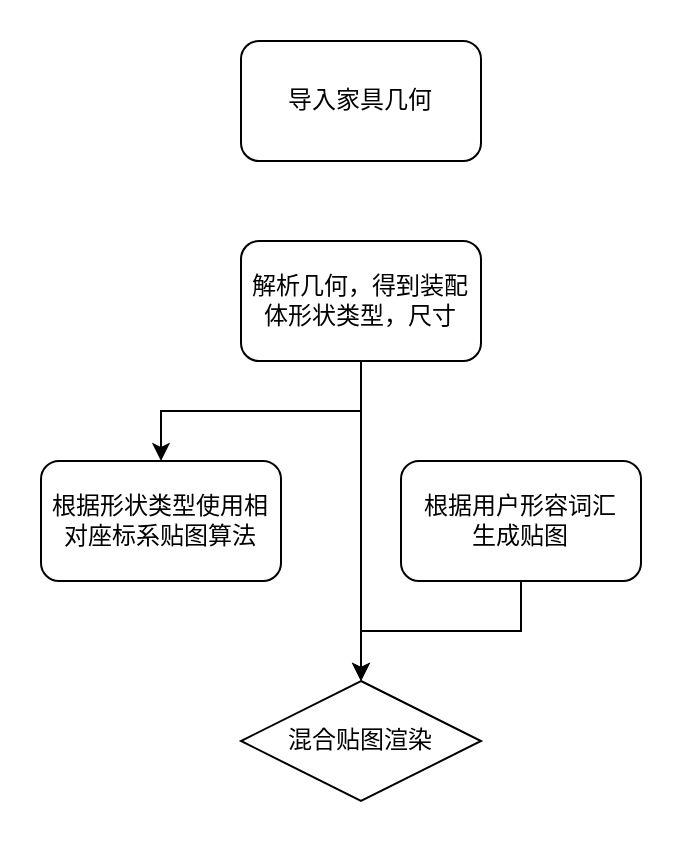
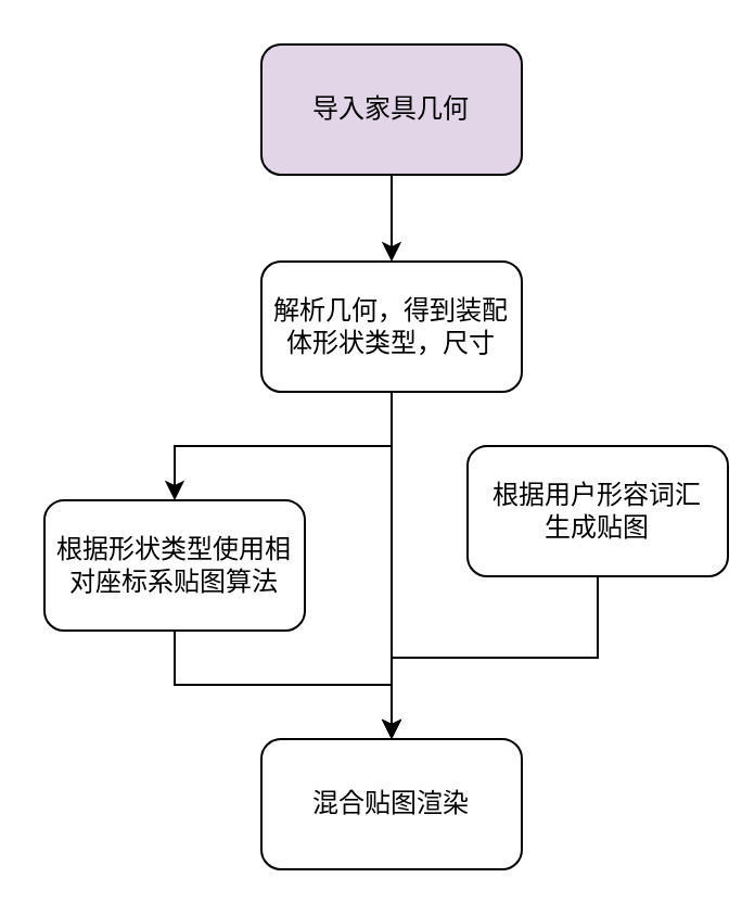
- <mxCell id="3" value="导入家具几何" style="rounded=1;whiteSpace=wrap;html=1;" vertex="1" parent="1"><mxGeometry x="120" y="20" width="120" height="60" as="geometry" /></mxCell>
+ <mxCell id="3" value="导入家具几何" style="rounded=1;whiteSpace=wrap;html=1;fillColor=#e1d5e7;" vertex="1" parent="1"><mxGeometry x="120" y="20" width="120" height="60" as="geometry" /></mxCell>
+ <mxCell id="2" style="edgeStyle=orthogonalEdgeStyle;rounded=0;orthogonalLoop=1;jettySize=auto;html=1;exitX=0.5;exitY=1;exitDx=0;exitDy=0;entryX=0.5;entryY=0;entryDx=0;entryDy=0;" edge="1" parent="1" source="3" target="5"><mxGeometry relative="1" as="geometry" /></mxCell>
- <mxCell id="7" value="根据用户形容词汇&lt;div&gt;生成贴图&lt;/div&gt;" style="rounded=1;whiteSpace=wrap;html=1;" vertex="1" parent="1"><mxGeometry x="200" y="230" width="120" height="60" as="geometry" /></mxCell>
+ <mxCell id="7" value="根据用户形容词汇&lt;div&gt;生成贴图&lt;/div&gt;" style="rounded=1;whiteSpace=wrap;html=1;" vertex="1" parent="1"><mxGeometry x="215" y="205" width="120" height="60" as="geometry" /></mxCell>
+ <mxCell id="8" style="edgeStyle=orthogonalEdgeStyle;rounded=0;orthogonalLoop=1;jettySize=auto;html=1;exitX=0.5;exitY=1;exitDx=0;exitDy=0;" edge="1" parent="1" source="9" target="11"><mxGeometry relative="1" as="geometry" /></mxCell>
- <mxCell id="11" value="混合贴图渲染" style="rhombus;whiteSpace=wrap;html=1;" vertex="1" parent="1"><mxGeometry x="120" y="340" width="120" height="60" as="geometry" /></mxCell>
+ <mxCell id="11" value="混合贴图渲染" style="rounded=1;whiteSpace=wrap;html=1;" vertex="1" parent="1"><mxGeometry x="120" y="340" width="120" height="60" as="geometry" /></mxCell>
